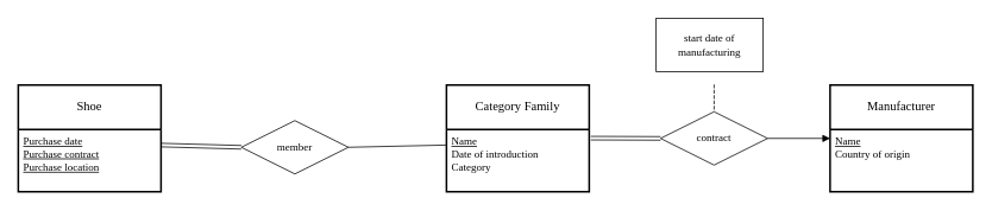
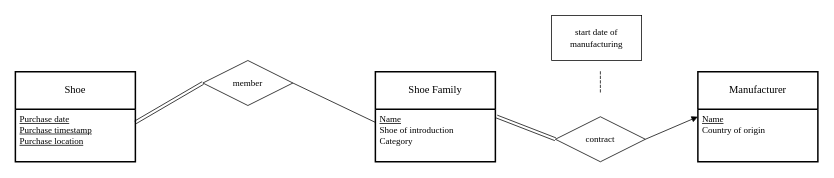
- <mxCell id="4" value="Category Family" style="swimlane;childLayout=stackLayout;horizontal=1;startSize=50;horizontalStack=0;rounded=0;fontSize=14;fontStyle=0;strokeWidth=2;resizeParent=0;resizeLast=1;shadow=0;dashed=0;align=center;arcSize=4;whiteSpace=wrap;html=1;fontFamily=Times New Roman;" vertex="1" parent="1"><mxGeometry x="500" y="95" width="160" height="120" as="geometry" /></mxCell>
+ <mxCell id="4" value="Shoe Family" style="swimlane;childLayout=stackLayout;horizontal=1;startSize=50;horizontalStack=0;rounded=0;fontSize=14;fontStyle=0;strokeWidth=2;resizeParent=0;resizeLast=1;shadow=0;dashed=0;align=center;arcSize=4;whiteSpace=wrap;html=1;fontFamily=Times New Roman;" vertex="1" parent="1"><mxGeometry x="500" y="95" width="160" height="120" as="geometry" /></mxCell>
- <mxCell id="12" value="contract" style="shape=rhombus;perimeter=rhombusPerimeter;whiteSpace=wrap;html=1;align=center;fontFamily=Times New Roman;" vertex="1" parent="1"><mxGeometry x="740" y="125" width="120" height="60" as="geometry" /></mxCell>
+ <mxCell id="12" value="contract" style="shape=rhombus;perimeter=rhombusPerimeter;whiteSpace=wrap;html=1;align=center;fontFamily=Times New Roman;" vertex="1" parent="1"><mxGeometry x="740" y="155" width="120" height="60" as="geometry" /></mxCell>
- <mxCell id="17" value="member" style="shape=rhombus;perimeter=rhombusPerimeter;whiteSpace=wrap;html=1;align=center;fontFamily=Times New Roman;" vertex="1" parent="1"><mxGeometry x="270" y="135" width="120" height="60" as="geometry" /></mxCell>
+ <mxCell id="17" value="member" style="shape=rhombus;perimeter=rhombusPerimeter;whiteSpace=wrap;html=1;align=center;fontFamily=Times New Roman;" vertex="1" parent="1"><mxGeometry x="270" y="80" width="120" height="60" as="geometry" /></mxCell>
- <mxCell id="3" value="&lt;div&gt;&lt;u&gt;&lt;span data-contrast=&quot;auto&quot;&gt;Purchase date&lt;/span&gt;&lt;/u&gt;&lt;/div&gt;&lt;div&gt;&lt;u&gt;&lt;span data-contrast=&quot;auto&quot;&gt;Purchase contract&lt;br&gt;&lt;/span&gt;&lt;/u&gt;&lt;/div&gt;&lt;div&gt;&lt;u&gt;&lt;span data-contrast=&quot;auto&quot;&gt;Purchase location&lt;/span&gt;&lt;/u&gt;&lt;/div&gt;&lt;div&gt;&lt;br&gt;&lt;/div&gt;" style="align=left;strokeColor=none;fillColor=none;spacingLeft=4;fontSize=12;verticalAlign=top;resizable=0;rotatable=0;part=1;html=1;fontFamily=Times New Roman;" vertex="1" parent="2"><mxGeometry y="50" width="160" height="70" as="geometry" /></mxCell>
+ <mxCell id="3" value="&lt;div&gt;&lt;u&gt;&lt;span data-contrast=&quot;auto&quot;&gt;Purchase date&lt;/span&gt;&lt;/u&gt;&lt;/div&gt;&lt;div&gt;&lt;u&gt;&lt;span data-contrast=&quot;auto&quot;&gt;Purchase timestamp&lt;br&gt;&lt;/span&gt;&lt;/u&gt;&lt;/div&gt;&lt;div&gt;&lt;u&gt;&lt;span data-contrast=&quot;auto&quot;&gt;Purchase location&lt;/span&gt;&lt;/u&gt;&lt;/div&gt;&lt;div&gt;&lt;br&gt;&lt;/div&gt;" style="align=left;strokeColor=none;fillColor=none;spacingLeft=4;fontSize=12;verticalAlign=top;resizable=0;rotatable=0;part=1;html=1;fontFamily=Times New Roman;" vertex="1" parent="2"><mxGeometry y="50" width="160" height="70" as="geometry" /></mxCell>
- <mxCell id="5" value="&lt;u&gt;Name&lt;/u&gt;&lt;br&gt;&lt;span data-contrast=&quot;auto&quot;&gt;Date of introduction&lt;/span&gt;&lt;br&gt;&lt;span data-contrast=&quot;auto&quot;&gt;Category&lt;/span&gt;" style="align=left;strokeColor=none;fillColor=none;spacingLeft=4;fontSize=12;verticalAlign=top;resizable=0;rotatable=0;part=1;html=1;fontFamily=Times New Roman;" vertex="1" parent="4"><mxGeometry y="50" width="160" height="70" as="geometry" /></mxCell>
+ <mxCell id="5" value="&lt;u&gt;Name&lt;/u&gt;&lt;br&gt;&lt;span data-contrast=&quot;auto&quot;&gt;Shoe of introduction&lt;/span&gt;&lt;br&gt;&lt;span data-contrast=&quot;auto&quot;&gt;Category&lt;/span&gt;" style="align=left;strokeColor=none;fillColor=none;spacingLeft=4;fontSize=12;verticalAlign=top;resizable=0;rotatable=0;part=1;html=1;fontFamily=Times New Roman;" vertex="1" parent="4"><mxGeometry y="50" width="160" height="70" as="geometry" /></mxCell>
